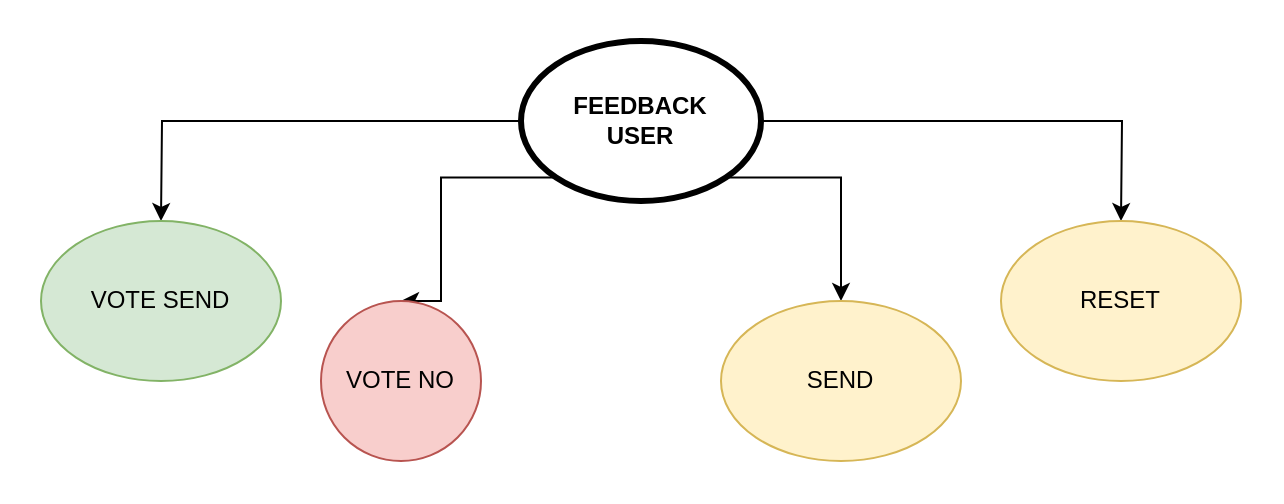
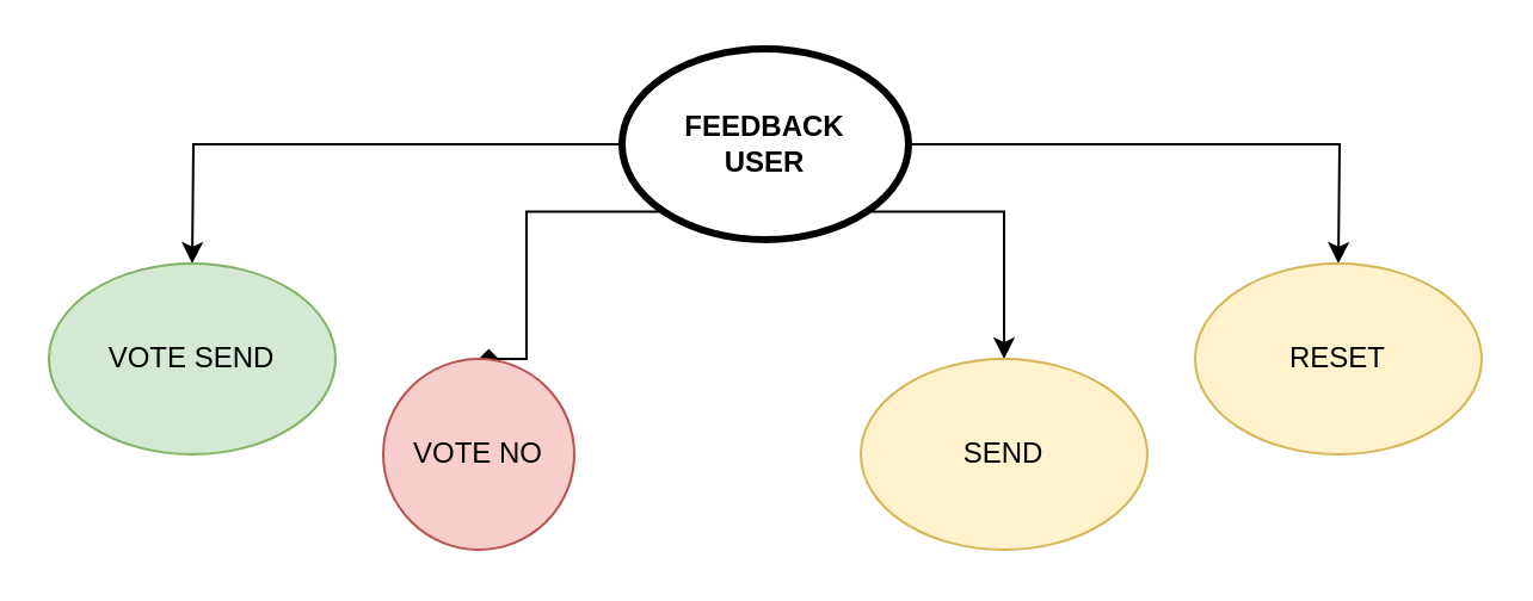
- <mxCell id="5" style="edgeStyle=orthogonalEdgeStyle;rounded=0;orthogonalLoop=1;jettySize=auto;html=1;exitX=0;exitY=1;exitDx=0;exitDy=0;entryX=0.5;entryY=0;entryDx=0;entryDy=0;" edge="1" parent="1" source="6" target="8"><mxGeometry relative="1" as="geometry"><mxPoint x="200" y="150" as="targetPoint" /><Array as="points"><mxPoint x="220" y="88" /></Array></mxGeometry></mxCell>
+ <mxCell id="5" style="edgeStyle=orthogonalEdgeStyle;rounded=0;orthogonalLoop=1;jettySize=auto;html=1;exitX=0;exitY=1;exitDx=0;exitDy=0;entryX=0.5;entryY=0;entryDx=0;entryDy=0;endArrow=diamond;" edge="1" parent="1" source="6" target="8"><mxGeometry relative="1" as="geometry"><mxPoint x="200" y="150" as="targetPoint" /><Array as="points"><mxPoint x="220" y="88" /></Array></mxGeometry></mxCell>
